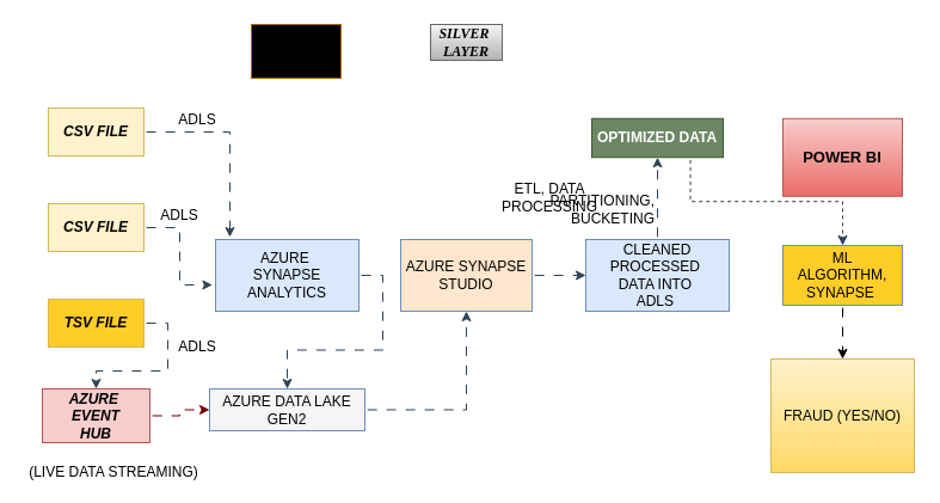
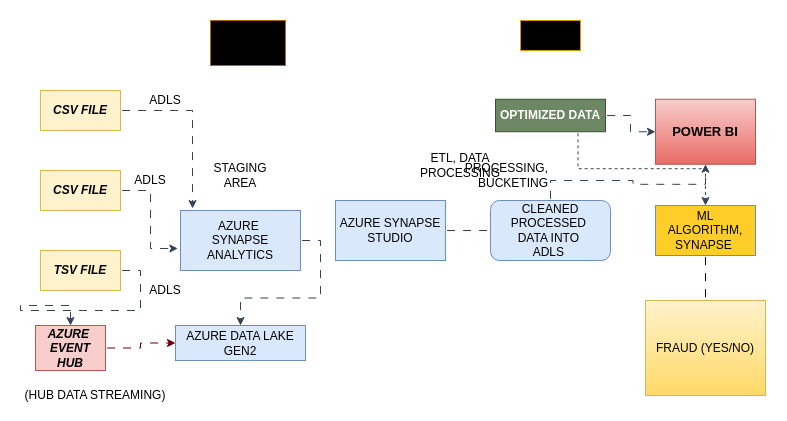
- <mxCell id="24" value="SILVER&amp;nbsp;&lt;div&gt;LAYER&lt;/div&gt;" style="text;align=center;html=1;verticalAlign=middle;whiteSpace=wrap;rounded=0;fontStyle=3;fontFamily=Times New Roman;fillColor=#f5f5f5;gradientColor=#b3b3b3;strokeColor=#666666;" parent="1" vertex="1"><mxGeometry x="360" y="20" width="60" height="30" as="geometry" /></mxCell>
+ <mxCell id="29" value="GOLD&amp;nbsp;&lt;div&gt;LAYER&amp;nbsp;&lt;/div&gt;" style="text;strokeColor=#d79b00;align=center;fillColor=#ffcd28;html=1;verticalAlign=middle;whiteSpace=wrap;rounded=0;fontStyle=3;fontFamily=Times New Roman;gradientColor=light-dark(#ffa500, #d9ac59);" parent="1" vertex="1"><mxGeometry x="520" y="20" width="60" height="30" as="geometry" /></mxCell>
+ <mxCell id="31" style="edgeStyle=orthogonalEdgeStyle;rounded=0;orthogonalLoop=1;jettySize=auto;html=1;exitX=1;exitY=0.5;exitDx=0;exitDy=0;entryX=0;entryY=0.5;entryDx=0;entryDy=0;fillColor=#647687;strokeColor=#314354;flowAnimation=1;" parent="1" source="32" target="9" edge="1"><mxGeometry relative="1" as="geometry" /></mxCell>
- <mxCell id="25" style="edgeStyle=orthogonalEdgeStyle;rounded=0;orthogonalLoop=1;jettySize=auto;html=1;exitX=0.5;exitY=0;exitDx=0;exitDy=0;entryX=0.5;entryY=1;entryDx=0;entryDy=0;fillColor=#647687;strokeColor=#314354;flowAnimation=1;" parent="1" source="26" target="32" edge="1"><mxGeometry relative="1" as="geometry" /></mxCell>
+ <mxCell id="25" style="edgeStyle=orthogonalEdgeStyle;rounded=0;orthogonalLoop=1;jettySize=auto;html=1;exitX=0.5;exitY=0;exitDx=0;exitDy=0;fillColor=#647687;strokeColor=#314354;flowAnimation=1;" parent="1" source="26" target="9" edge="1"><mxGeometry relative="1" as="geometry" /></mxCell>
+ <mxCell id="6" value="STAGING AREA" style="text;strokeColor=none;align=center;fillColor=none;html=1;verticalAlign=middle;whiteSpace=wrap;rounded=0;" parent="1" vertex="1"><mxGeometry x="210" y="160" width="60" height="30" as="geometry" /></mxCell>
- <mxCell id="33" value="PARTITIONING,&lt;div&gt;BUCKETING&lt;/div&gt;" style="text;strokeColor=none;align=right;fillColor=none;html=1;verticalAlign=middle;whiteSpace=wrap;rounded=0;" parent="1" vertex="1"><mxGeometry x="530.5" y="170" width="19" height="10" as="geometry" /></mxCell>
+ <mxCell id="33" value="PROCESSING,&lt;div&gt;BUCKETING&lt;/div&gt;" style="text;strokeColor=none;align=right;fillColor=none;html=1;verticalAlign=middle;whiteSpace=wrap;rounded=0;" parent="1" vertex="1"><mxGeometry x="530.5" y="170" width="19" height="10" as="geometry" /></mxCell>
- <mxCell id="13" value="AZURE&amp;nbsp;&lt;div&gt;SYNAPSE&lt;/div&gt;&lt;div&gt;ANALYTICS&lt;/div&gt;" style="rounded=0;whiteSpace=wrap;html=1;fontFamily=Helvetica;fillColor=#dae8fc;strokeColor=#6c8ebf;" parent="1" vertex="1"><mxGeometry x="180" y="200" width="120" height="60" as="geometry" /></mxCell>
+ <mxCell id="13" value="AZURE&amp;nbsp;&lt;div&gt;SYNAPSE&lt;/div&gt;&lt;div&gt;ANALYTICS&lt;/div&gt;" style="rounded=0;whiteSpace=wrap;html=1;fontFamily=Helvetica;fillColor=#dae8fc;strokeColor=#6c8ebf;" parent="1" vertex="1"><mxGeometry x="180" y="210" width="120" height="60" as="geometry" /></mxCell>
- <mxCell id="15" value="AZURE SYNAPSE STUDIO" style="rounded=0;whiteSpace=wrap;html=1;fillColor=#ffe6cc;strokeColor=#6c8ebf;" parent="1" vertex="1"><mxGeometry x="335" y="200" width="110" height="60" as="geometry" /></mxCell>
+ <mxCell id="15" value="AZURE SYNAPSE STUDIO" style="rounded=0;whiteSpace=wrap;html=1;fillColor=#dae8fc;strokeColor=#6c8ebf;" parent="1" vertex="1"><mxGeometry x="335" y="200" width="110" height="60" as="geometry" /></mxCell>
- <mxCell id="14" style="edgeStyle=orthogonalEdgeStyle;rounded=0;orthogonalLoop=1;jettySize=auto;html=1;exitX=1;exitY=0.5;exitDx=0;exitDy=0;entryX=0;entryY=0.5;entryDx=0;entryDy=0;fillColor=#647687;strokeColor=#314354;flowAnimation=1;" parent="1" source="15" target="26" edge="1"><mxGeometry relative="1" as="geometry" /></mxCell>
+ <mxCell id="14" style="edgeStyle=orthogonalEdgeStyle;rounded=0;orthogonalLoop=1;jettySize=auto;html=1;exitX=1;exitY=0.5;exitDx=0;exitDy=0;entryX=0;entryY=0.5;entryDx=0;entryDy=0;fillColor=#647687;strokeColor=#314354;flowAnimation=1;endArrow=none;" parent="1" source="15" target="26" edge="1"><mxGeometry relative="1" as="geometry" /></mxCell>
- <mxCell id="26" value="CLEANED PROCESSED&amp;nbsp;&lt;div&gt;DATA INTO&amp;nbsp;&lt;/div&gt;&lt;div&gt;ADLS&amp;nbsp;&lt;/div&gt;" style="rounded=0;whiteSpace=wrap;html=1;fontStyle=0;fillStyle=auto;fillColor=#dae8fc;strokeColor=#6c8ebf;" parent="1" vertex="1"><mxGeometry x="490" y="200" width="120" height="60" as="geometry" /></mxCell>
+ <mxCell id="26" value="CLEANED PROCESSED&amp;nbsp;&lt;div&gt;DATA INTO&amp;nbsp;&lt;/div&gt;&lt;div&gt;ADLS&amp;nbsp;&lt;/div&gt;" style="whiteSpace=wrap;html=1;fontStyle=0;fillStyle=auto;fillColor=#dae8fc;strokeColor=#6c8ebf;rounded=1;" parent="1" vertex="1"><mxGeometry x="490" y="200" width="120" height="60" as="geometry" /></mxCell>
- <mxCell id="5" value="TSV FILE" style="rounded=0;whiteSpace=wrap;html=1;fillColor=#ffcd28;strokeColor=#d6b656;fontStyle=3;" parent="1" vertex="1"><mxGeometry x="40" y="250" width="80" height="40" as="geometry" /></mxCell>
+ <mxCell id="5" value="TSV FILE" style="rounded=0;whiteSpace=wrap;html=1;fillColor=#fff2cc;strokeColor=#d6b656;fontStyle=3" parent="1" vertex="1"><mxGeometry x="40" y="250" width="80" height="40" as="geometry" /></mxCell>
- <mxCell id="27" style="edgeStyle=orthogonalEdgeStyle;rounded=0;orthogonalLoop=1;jettySize=auto;html=1;exitX=0.5;exitY=1;exitDx=0;exitDy=0;entryX=0.5;entryY=0;entryDx=0;entryDy=0;flowAnimation=1;" edge="1" parent="1" source="28" target="34"><mxGeometry relative="1" as="geometry" /></mxCell>
+ <mxCell id="27" style="edgeStyle=orthogonalEdgeStyle;rounded=0;orthogonalLoop=1;jettySize=auto;html=1;exitX=0.5;exitY=1;exitDx=0;exitDy=0;entryX=0.5;entryY=0;entryDx=0;entryDy=0;flowAnimation=1;endArrow=none;" edge="1" parent="1" source="28" target="34"><mxGeometry relative="1" as="geometry" /></mxCell>
- <mxCell id="22" value="AZURE DATA LAKE&lt;div&gt;GEN2&lt;/div&gt;" style="rounded=0;whiteSpace=wrap;html=1;fillColor=#f5f5f5;strokeColor=#6c8ebf;" parent="1" vertex="1"><mxGeometry x="175" y="325" width="130" height="35" as="geometry" /></mxCell>
+ <mxCell id="22" value="AZURE DATA LAKE&lt;div&gt;GEN2&lt;/div&gt;" style="rounded=0;whiteSpace=wrap;html=1;fillColor=#dae8fc;strokeColor=#6c8ebf;" parent="1" vertex="1"><mxGeometry x="175" y="325" width="130" height="35" as="geometry" /></mxCell>
- <mxCell id="21" style="edgeStyle=orthogonalEdgeStyle;rounded=0;orthogonalLoop=1;jettySize=auto;html=1;exitX=1;exitY=0.5;exitDx=0;exitDy=0;entryX=0.5;entryY=1;entryDx=0;entryDy=0;fillColor=#647687;strokeColor=#314354;flowAnimation=1;" parent="1" source="22" target="15" edge="1"><mxGeometry relative="1" as="geometry" /></mxCell>
- <mxCell id="11" value="AZURE&amp;nbsp;&lt;div&gt;EVENT&lt;/div&gt;&lt;div&gt;HUB&lt;/div&gt;" style="rounded=0;whiteSpace=wrap;html=1;fillColor=#f8cecc;strokeColor=#b85450;fontStyle=3" parent="1" vertex="1"><mxGeometry x="35" y="325" width="90" height="45" as="geometry" /></mxCell>
+ <mxCell id="11" value="AZURE&amp;nbsp;&lt;div&gt;EVENT&lt;/div&gt;&lt;div&gt;HUB&lt;/div&gt;" style="rounded=0;whiteSpace=wrap;html=1;fillColor=#f8cecc;strokeColor=#b85450;fontStyle=3" parent="1" vertex="1"><mxGeometry x="35" y="325" width="70" height="45" as="geometry" /></mxCell>
- <mxCell id="8" value="(LIVE DATA STREAMING)" style="text;strokeColor=none;align=center;fillColor=none;html=1;verticalAlign=middle;whiteSpace=wrap;rounded=0;" parent="1" vertex="1"><mxGeometry y="390" width="150" height="9" as="geometry" x="20" /></mxCell>
+ <mxCell id="8" value="(HUB DATA STREAMING)" style="text;strokeColor=none;align=center;fillColor=none;html=1;verticalAlign=middle;whiteSpace=wrap;rounded=0;" parent="1" vertex="1"><mxGeometry y="390" width="150" height="9" as="geometry" x="20" /></mxCell>
